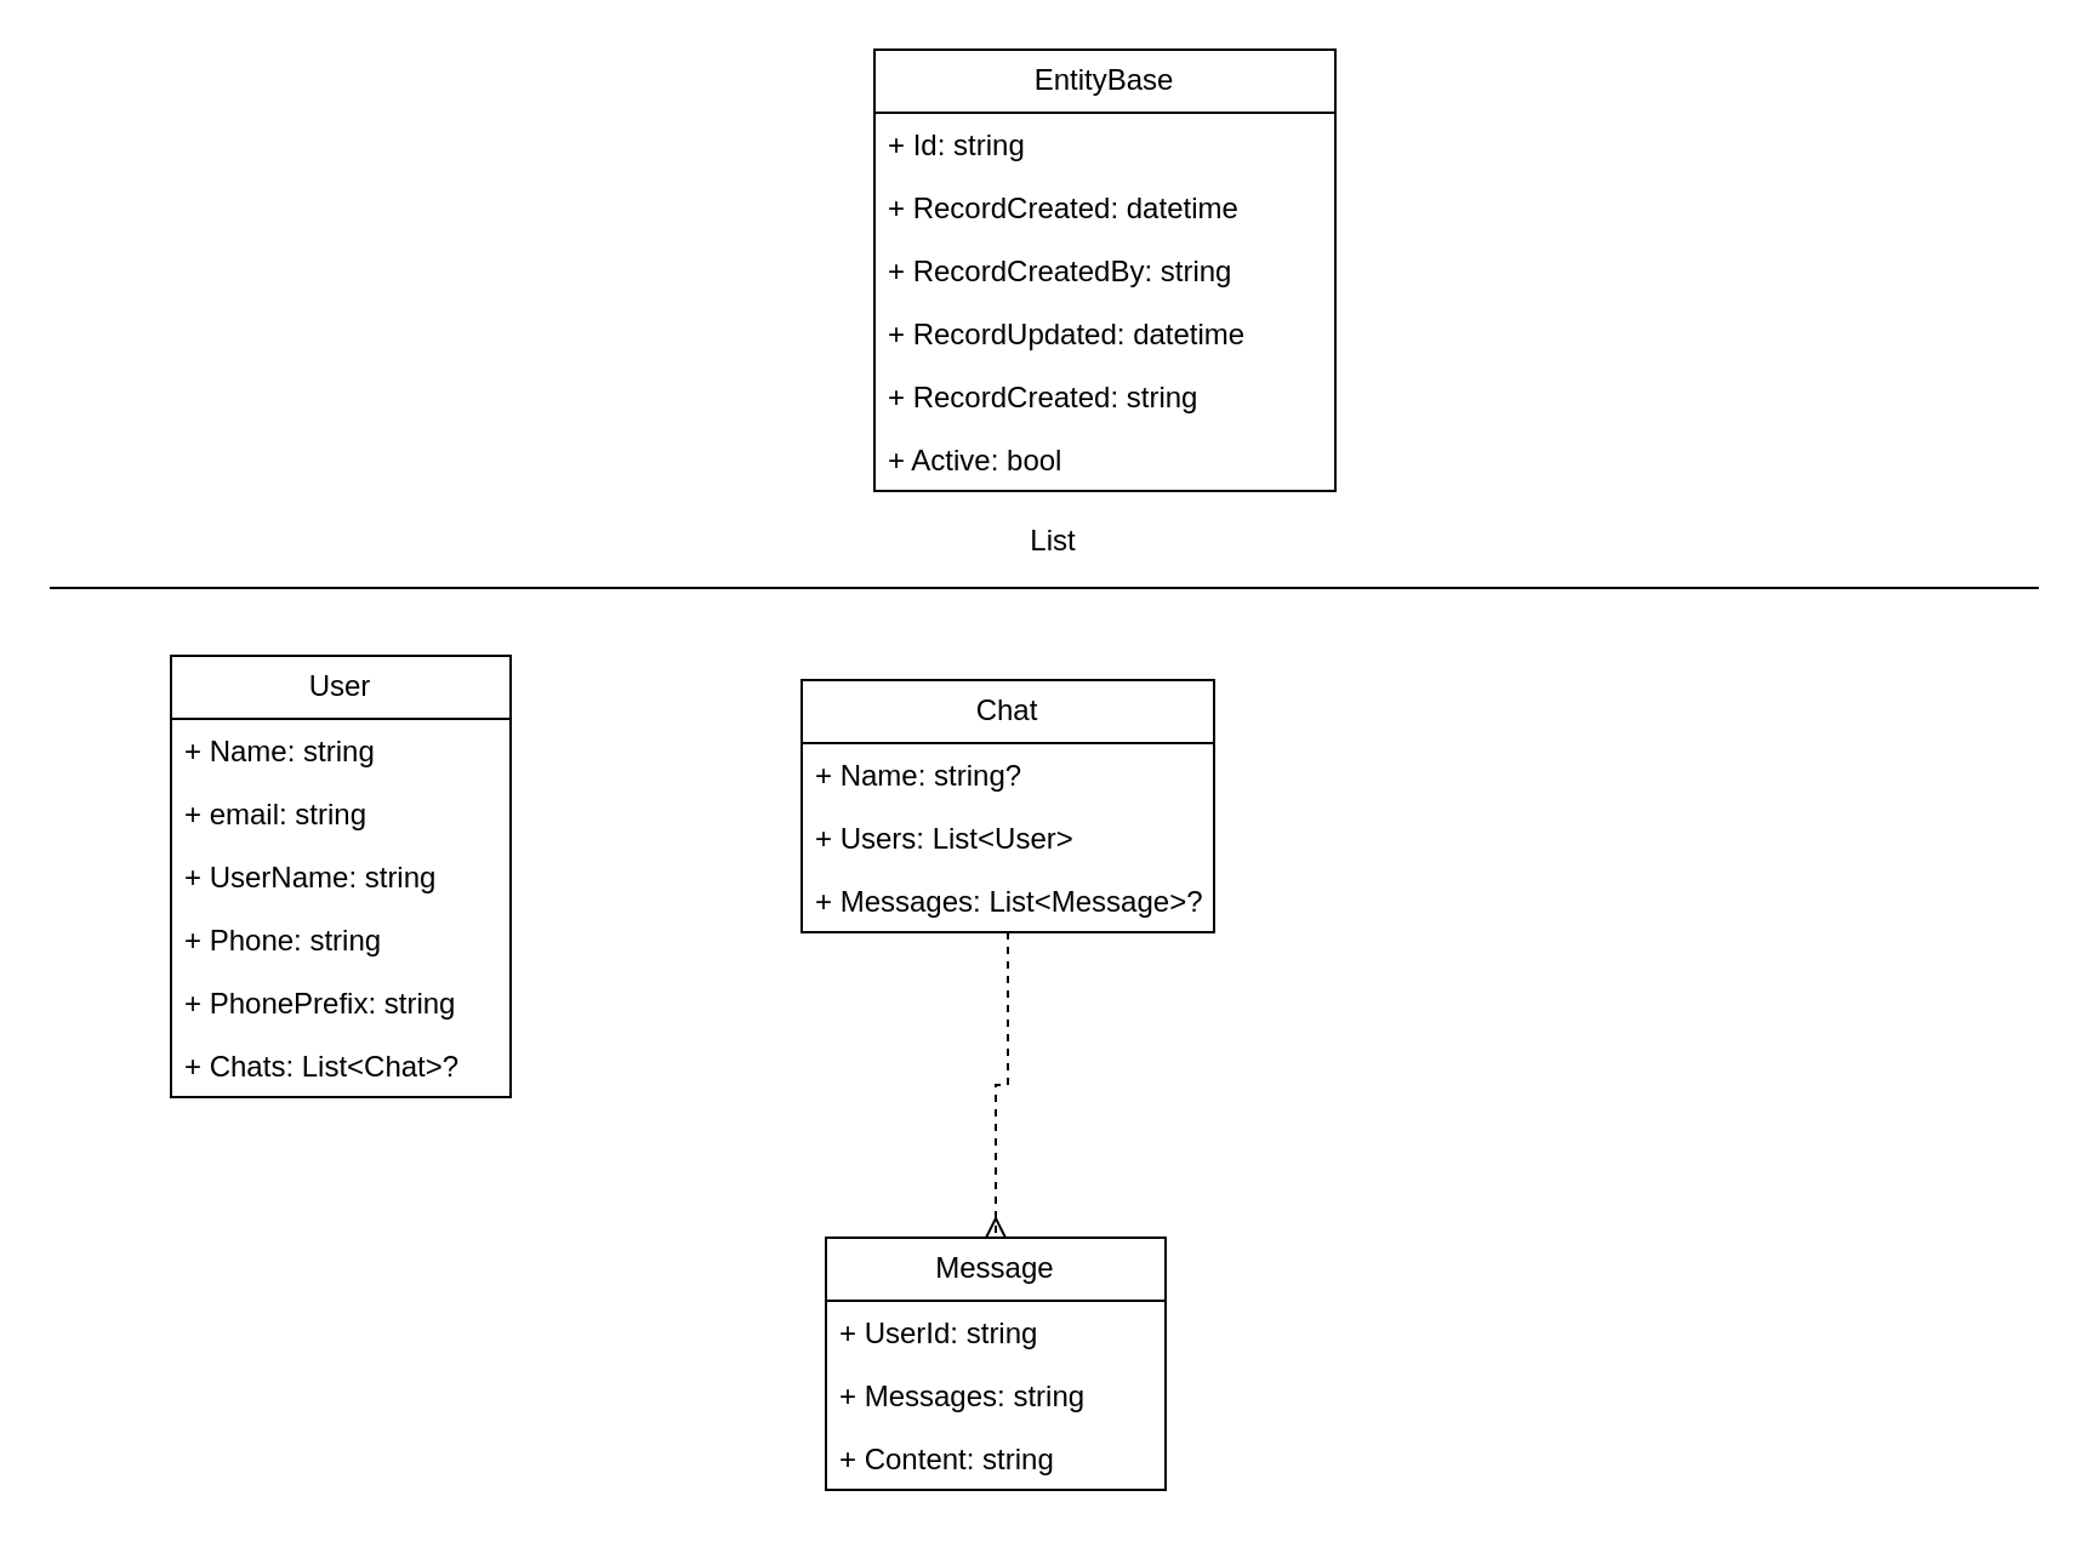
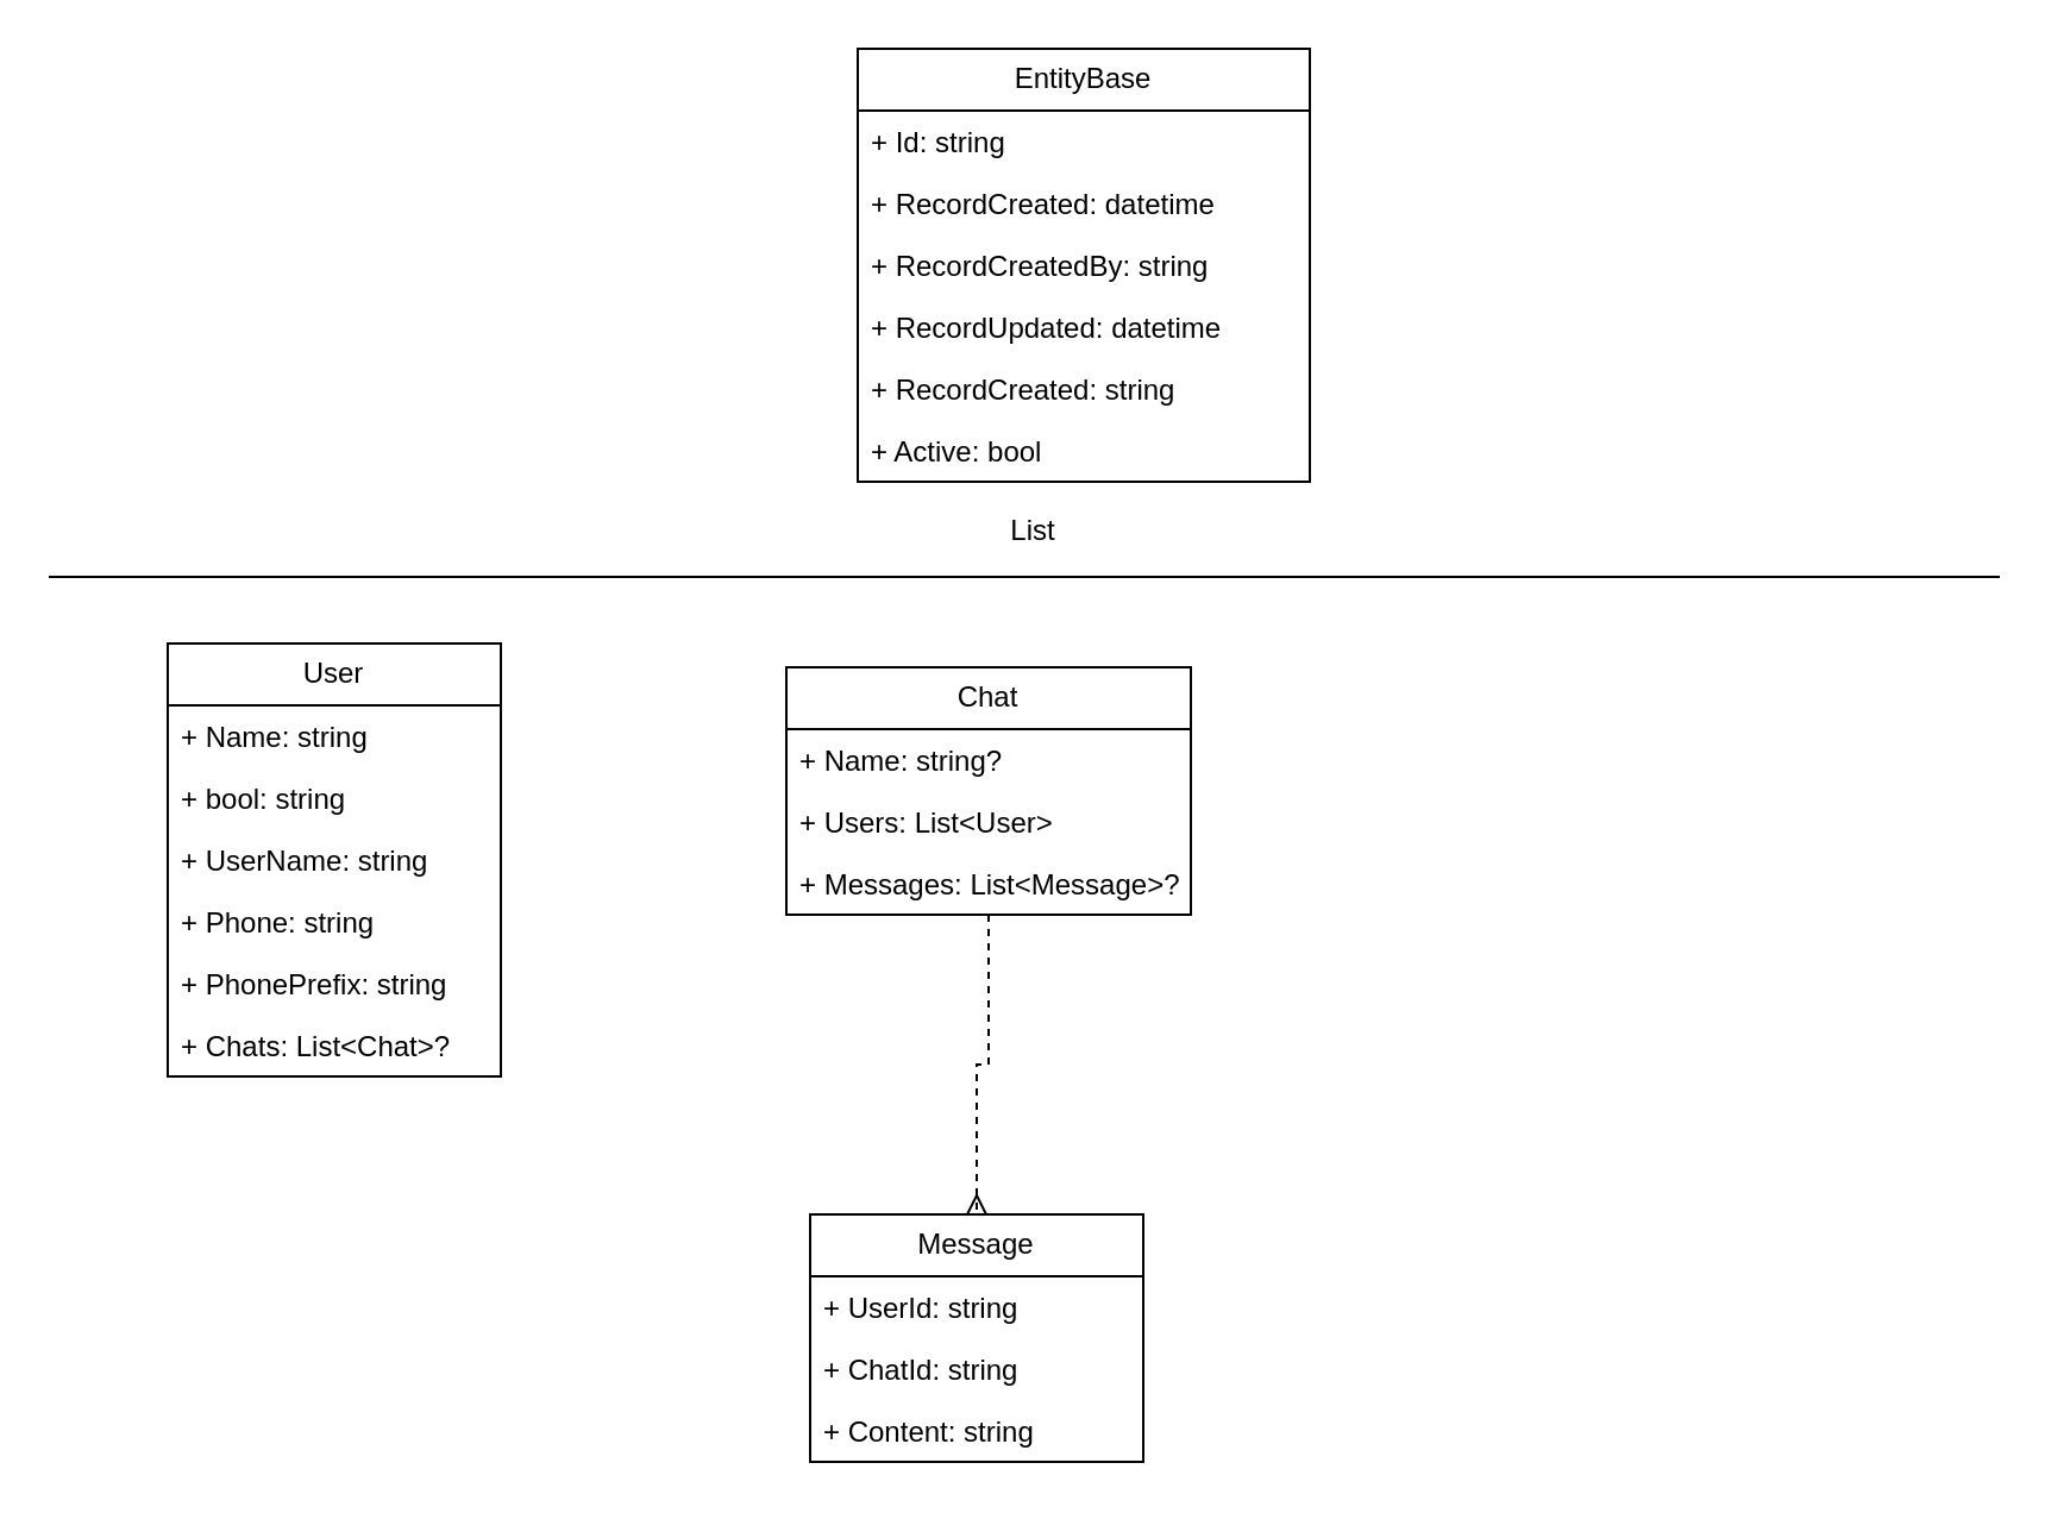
- <mxCell id="12" value="+ email: string" style="text;strokeColor=none;fillColor=none;align=left;verticalAlign=top;spacingLeft=4;spacingRight=4;overflow=hidden;rotatable=0;points=[[0,0.5],[1,0.5]];portConstraint=eastwest;whiteSpace=wrap;html=1;" vertex="1" parent="10"><mxGeometry y="52" width="140" height="26" as="geometry" /></mxCell>
+ <mxCell id="12" value="+ bool: string" style="text;strokeColor=none;fillColor=none;align=left;verticalAlign=top;spacingLeft=4;spacingRight=4;overflow=hidden;rotatable=0;points=[[0,0.5],[1,0.5]];portConstraint=eastwest;whiteSpace=wrap;html=1;" vertex="1" parent="10"><mxGeometry y="52" width="140" height="26" as="geometry" /></mxCell>
- <mxCell id="24" value="+ Messages: string" style="text;strokeColor=none;fillColor=none;align=left;verticalAlign=top;spacingLeft=4;spacingRight=4;overflow=hidden;rotatable=0;points=[[0,0.5],[1,0.5]];portConstraint=eastwest;whiteSpace=wrap;html=1;" vertex="1" parent="22"><mxGeometry y="52" width="140" height="26" as="geometry" /></mxCell>
+ <mxCell id="24" value="+ ChatId: string" style="text;strokeColor=none;fillColor=none;align=left;verticalAlign=top;spacingLeft=4;spacingRight=4;overflow=hidden;rotatable=0;points=[[0,0.5],[1,0.5]];portConstraint=eastwest;whiteSpace=wrap;html=1;" vertex="1" parent="22"><mxGeometry y="52" width="140" height="26" as="geometry" /></mxCell>
